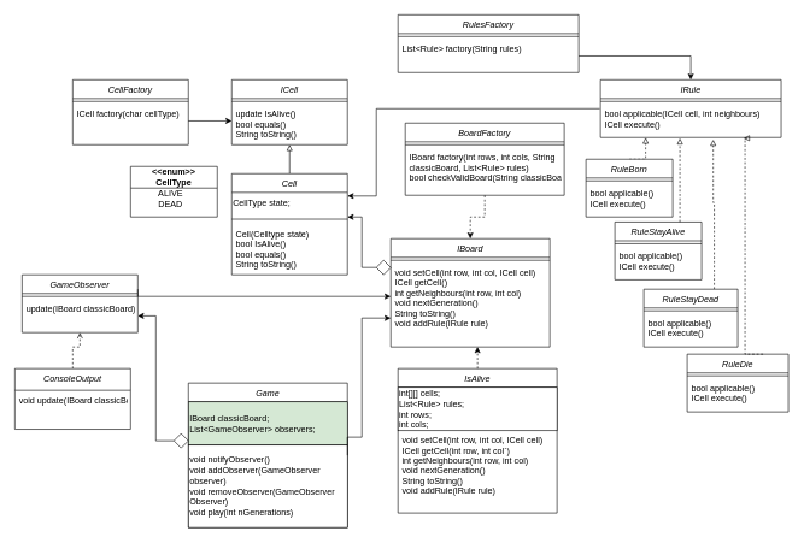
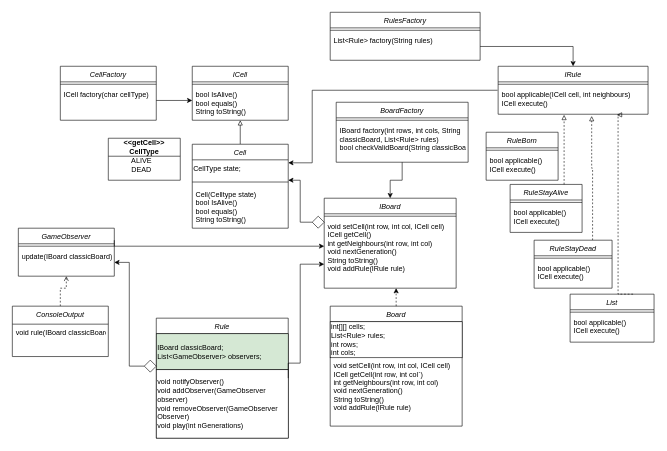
- <mxCell id="4" value="update IsAlive()&#10;bool equals()&#10;String toString()&#10;&#10;&#10;" style="text;align=left;verticalAlign=top;spacingLeft=4;spacingRight=4;overflow=hidden;rotatable=0;points=[[0,0.5],[1,0.5]];portConstraint=eastwest;" parent="2" vertex="1"><mxGeometry y="34" width="160" height="46" as="geometry" /></mxCell>
+ <mxCell id="4" value="bool IsAlive()&#10;bool equals()&#10;String toString()&#10;&#10;&#10;" style="text;align=left;verticalAlign=top;spacingLeft=4;spacingRight=4;overflow=hidden;rotatable=0;points=[[0,0.5],[1,0.5]];portConstraint=eastwest;" parent="2" vertex="1"><mxGeometry y="34" width="160" height="46" as="geometry" /></mxCell>
- <mxCell id="24" style="edgeStyle=orthogonalEdgeStyle;rounded=0;orthogonalLoop=1;jettySize=auto;html=1;exitX=0.5;exitY=0;exitDx=0;exitDy=0;entryX=0.25;entryY=1;entryDx=0;entryDy=0;endArrow=block;endFill=0;dashed=1;" parent="1" source="25" target="21" edge="1"><mxGeometry relative="1" as="geometry" /></mxCell>
- <mxCell id="10" value="&lt;div&gt;&amp;lt;&amp;lt;enum&amp;gt;&amp;gt;&lt;/div&gt;&lt;div&gt;CellType&lt;/div&gt;" style="swimlane;whiteSpace=wrap;html=1;startSize=30;" parent="1" vertex="1"><mxGeometry x="180" y="230" width="120" height="70" as="geometry" /></mxCell>
+ <mxCell id="10" value="&lt;div&gt;&amp;lt;&amp;lt;getCell&amp;gt;&amp;gt;&lt;/div&gt;&lt;div&gt;CellType&lt;/div&gt;" style="swimlane;whiteSpace=wrap;html=1;startSize=30;" parent="1" vertex="1"><mxGeometry x="180" y="230" width="120" height="70" as="geometry" /></mxCell>
- <mxCell id="58" style="edgeStyle=orthogonalEdgeStyle;rounded=0;orthogonalLoop=1;jettySize=auto;html=1;exitX=0.5;exitY=1;exitDx=0;exitDy=0;entryX=0.5;entryY=0;entryDx=0;entryDy=0;dashed=1;" edge="1" parent="1" source="59" target="12"><mxGeometry relative="1" as="geometry" /></mxCell>
+ <mxCell id="58" style="edgeStyle=orthogonalEdgeStyle;rounded=0;orthogonalLoop=1;jettySize=auto;html=1;exitX=0.5;exitY=1;exitDx=0;exitDy=0;entryX=0.5;entryY=0;entryDx=0;entryDy=0;" edge="1" parent="1" source="59" target="12"><mxGeometry relative="1" as="geometry" /></mxCell>
- <mxCell id="35" value="RuleDie" style="swimlane;fontStyle=2;align=center;verticalAlign=top;childLayout=stackLayout;horizontal=1;startSize=26;horizontalStack=0;resizeParent=1;resizeLast=0;collapsible=1;marginBottom=0;rounded=0;shadow=0;strokeWidth=1;" parent="1" vertex="1"><mxGeometry x="950" y="490" width="140" height="80" as="geometry"><mxRectangle x="220" y="120" width="160" height="26" as="alternateBounds" /></mxGeometry></mxCell>
+ <mxCell id="35" value="List" style="swimlane;fontStyle=2;align=center;verticalAlign=top;childLayout=stackLayout;horizontal=1;startSize=26;horizontalStack=0;resizeParent=1;resizeLast=0;collapsible=1;marginBottom=0;rounded=0;shadow=0;strokeWidth=1;" parent="1" vertex="1"><mxGeometry x="950" y="490" width="140" height="80" as="geometry"><mxRectangle x="220" y="120" width="160" height="26" as="alternateBounds" /></mxGeometry></mxCell>
- <mxCell id="15" value="IsAlive" style="swimlane;fontStyle=2;align=center;verticalAlign=top;childLayout=stackLayout;horizontal=1;startSize=26;horizontalStack=0;resizeParent=1;resizeLast=0;collapsible=1;marginBottom=0;rounded=0;shadow=0;strokeWidth=1;" parent="1" vertex="1"><mxGeometry x="550" y="510" width="220" height="200" as="geometry"><mxRectangle x="220" y="120" width="160" height="26" as="alternateBounds" /></mxGeometry></mxCell>
+ <mxCell id="15" value="Board" style="swimlane;fontStyle=2;align=center;verticalAlign=top;childLayout=stackLayout;horizontal=1;startSize=26;horizontalStack=0;resizeParent=1;resizeLast=0;collapsible=1;marginBottom=0;rounded=0;shadow=0;strokeWidth=1;" parent="1" vertex="1"><mxGeometry x="550" y="510" width="220" height="200" as="geometry"><mxRectangle x="220" y="120" width="160" height="26" as="alternateBounds" /></mxGeometry></mxCell>
- <mxCell id="41" value="Game" style="swimlane;fontStyle=2;align=center;verticalAlign=top;childLayout=stackLayout;horizontal=1;startSize=26;horizontalStack=0;resizeParent=1;resizeLast=0;collapsible=1;marginBottom=0;rounded=0;shadow=0;strokeWidth=1;" parent="1" vertex="1"><mxGeometry x="260" y="530" width="220" height="200" as="geometry"><mxRectangle x="220" y="120" width="160" height="26" as="alternateBounds" /></mxGeometry></mxCell>
+ <mxCell id="41" value="Rule" style="swimlane;fontStyle=2;align=center;verticalAlign=top;childLayout=stackLayout;horizontal=1;startSize=26;horizontalStack=0;resizeParent=1;resizeLast=0;collapsible=1;marginBottom=0;rounded=0;shadow=0;strokeWidth=1;" parent="1" vertex="1"><mxGeometry x="260" y="530" width="220" height="200" as="geometry"><mxRectangle x="220" y="120" width="160" height="26" as="alternateBounds" /></mxGeometry></mxCell>
- <mxCell id="47" value="void update(IBoard classicBoard)&#10;&#10;" style="text;align=left;verticalAlign=top;spacingLeft=4;spacingRight=4;overflow=hidden;rotatable=1;points=[[0,0.5],[1,0.5]];portConstraint=eastwest;movable=1;resizable=1;deletable=1;editable=1;locked=0;connectable=1;" parent="46" vertex="1"><mxGeometry y="30" width="160" height="40" as="geometry" /></mxCell>
+ <mxCell id="47" value="void rule(IBoard classicBoard)&#10;&#10;" style="text;align=left;verticalAlign=top;spacingLeft=4;spacingRight=4;overflow=hidden;rotatable=1;points=[[0,0.5],[1,0.5]];portConstraint=eastwest;movable=1;resizable=1;deletable=1;editable=1;locked=0;connectable=1;" parent="46" vertex="1"><mxGeometry y="30" width="160" height="40" as="geometry" /></mxCell>
